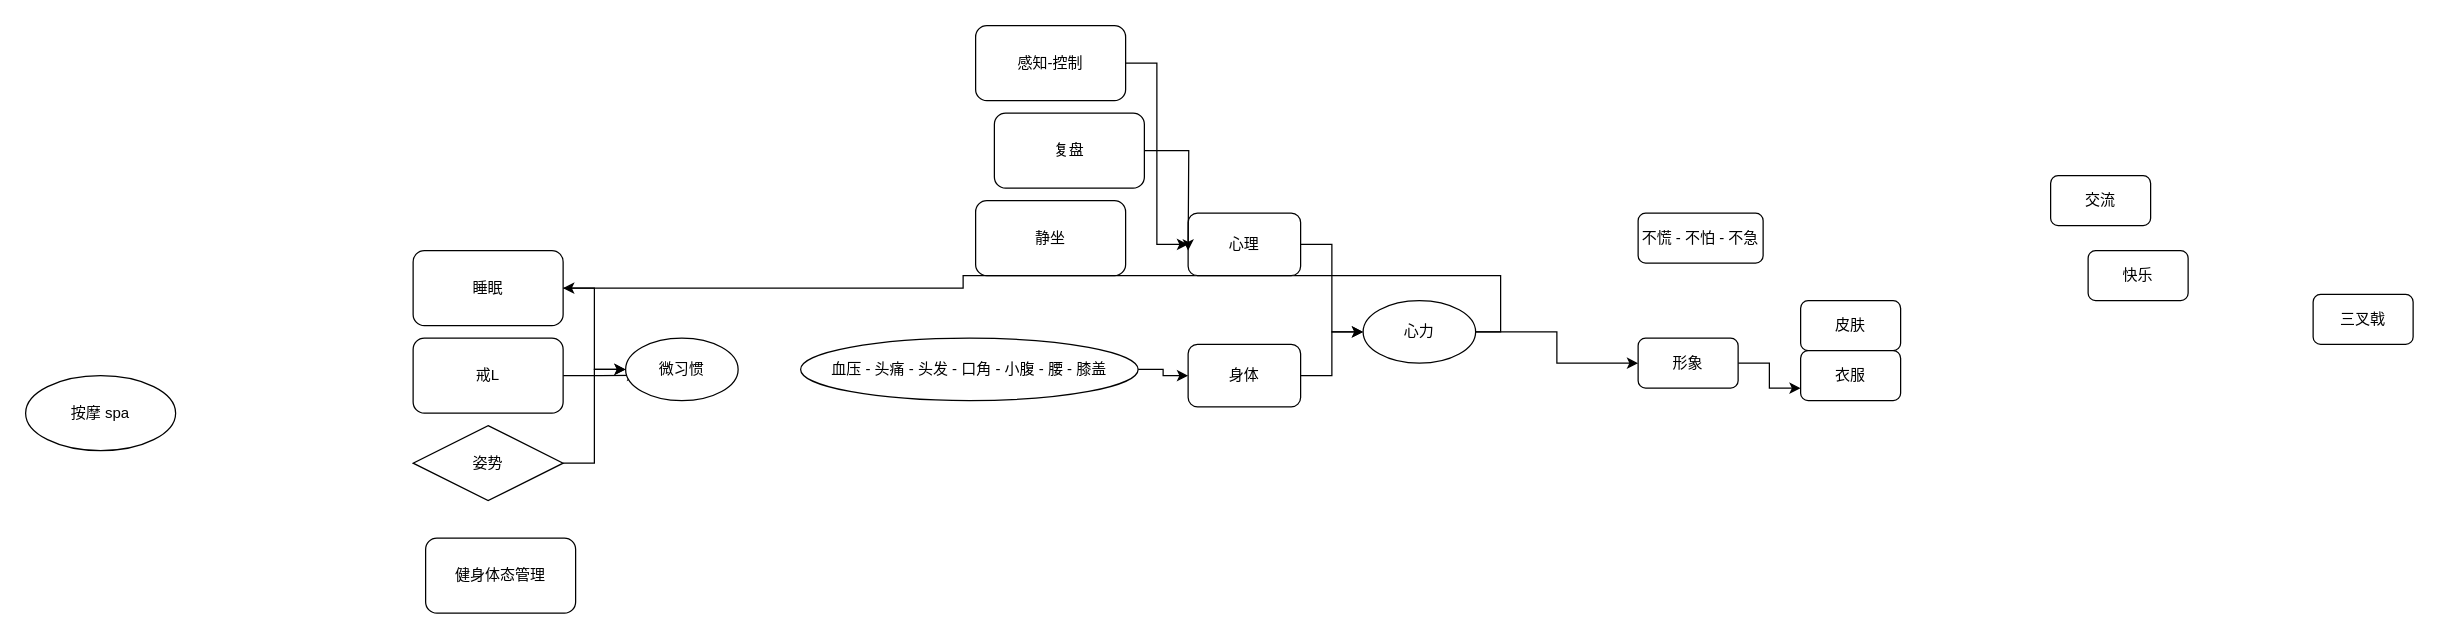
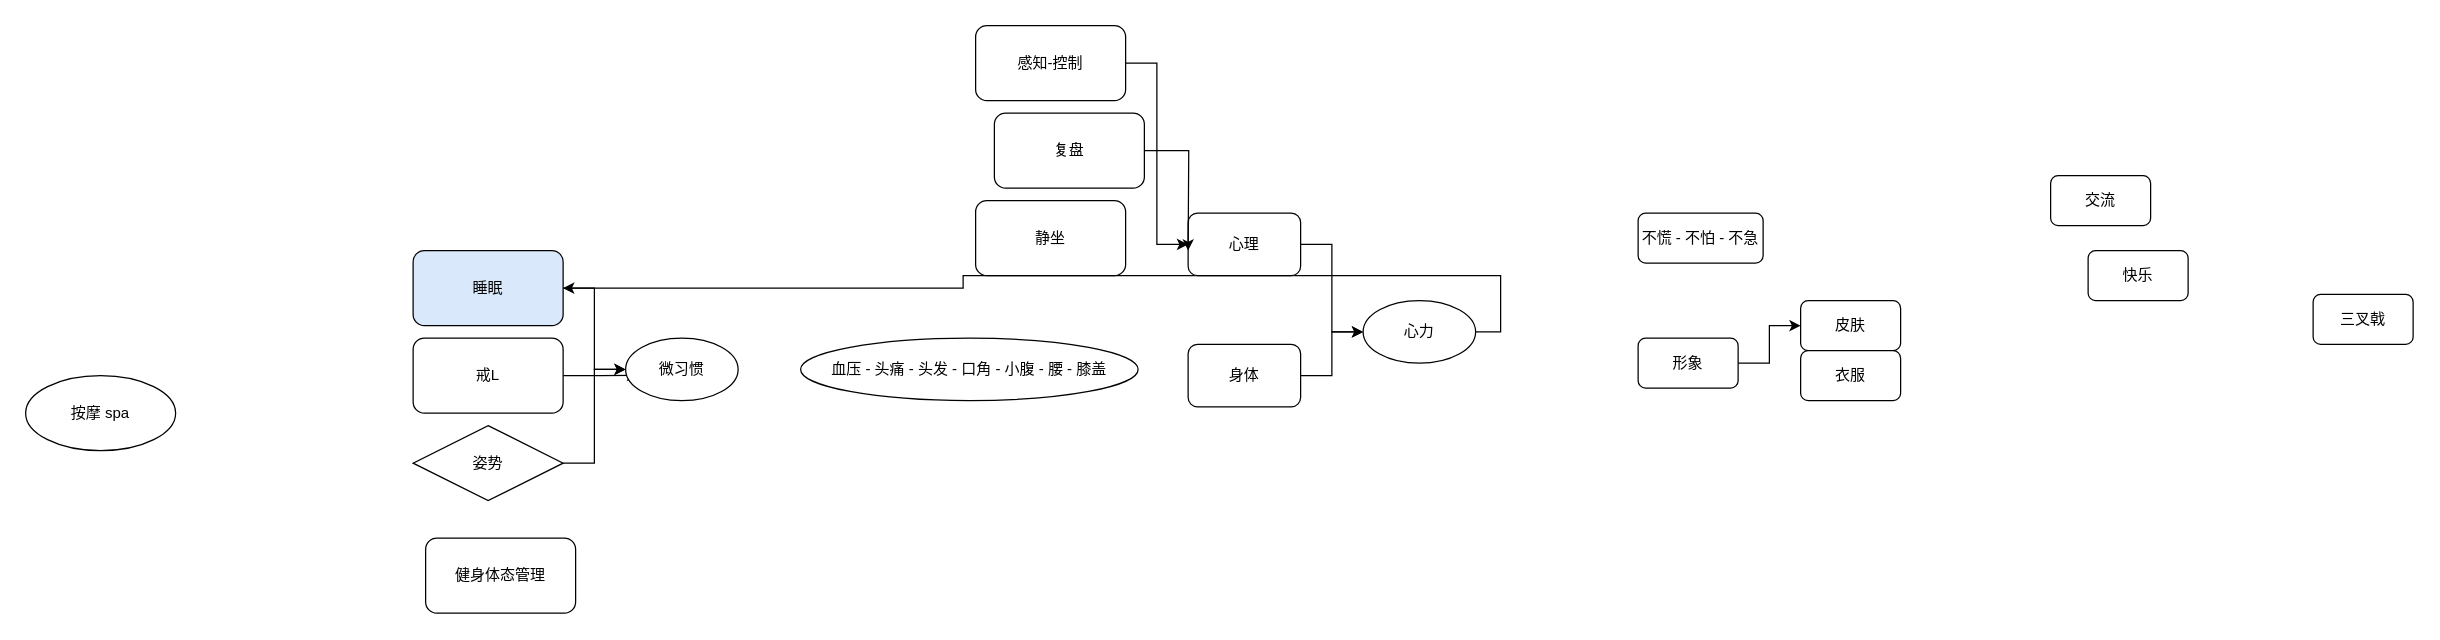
- <mxCell id="10" value="睡眠" style="rounded=1;whiteSpace=wrap;html=1;" vertex="1" parent="1"><mxGeometry x="330" y="200" width="120" height="60" as="geometry" /></mxCell>
+ <mxCell id="10" value="睡眠" style="rounded=1;whiteSpace=wrap;html=1;fillColor=#dae8fc;" vertex="1" parent="1"><mxGeometry x="330" y="200" width="120" height="60" as="geometry" /></mxCell>
+ <mxCell id="16" style="edgeStyle=orthogonalEdgeStyle;rounded=0;orthogonalLoop=1;jettySize=auto;html=1;exitX=1;exitY=0.5;exitDx=0;exitDy=0;entryX=0;entryY=0.5;entryDx=0;entryDy=0;" edge="1" parent="1" source="18" target="19"><mxGeometry relative="1" as="geometry" /></mxCell>
- <mxCell id="2" style="edgeStyle=orthogonalEdgeStyle;rounded=0;orthogonalLoop=1;jettySize=auto;html=1;exitX=1;exitY=0.5;exitDx=0;exitDy=0;entryX=0;entryY=0.5;entryDx=0;entryDy=0;" edge="1" parent="1" source="4" target="18"><mxGeometry relative="1" as="geometry" /></mxCell>
- <mxCell id="5" style="edgeStyle=orthogonalEdgeStyle;rounded=0;orthogonalLoop=1;jettySize=auto;html=1;exitX=1;exitY=0.5;exitDx=0;exitDy=0;entryX=0;entryY=0.5;entryDx=0;entryDy=0;" edge="1" parent="1" source="6" target="8"><mxGeometry relative="1" as="geometry" /></mxCell>
- <mxCell id="17" style="edgeStyle=orthogonalEdgeStyle;rounded=0;orthogonalLoop=1;jettySize=auto;html=1;exitX=1;exitY=0.5;exitDx=0;exitDy=0;entryX=0;entryY=0.75;entryDx=0;entryDy=0;" edge="1" parent="1" source="18" target="20"><mxGeometry relative="1" as="geometry" /></mxCell>
